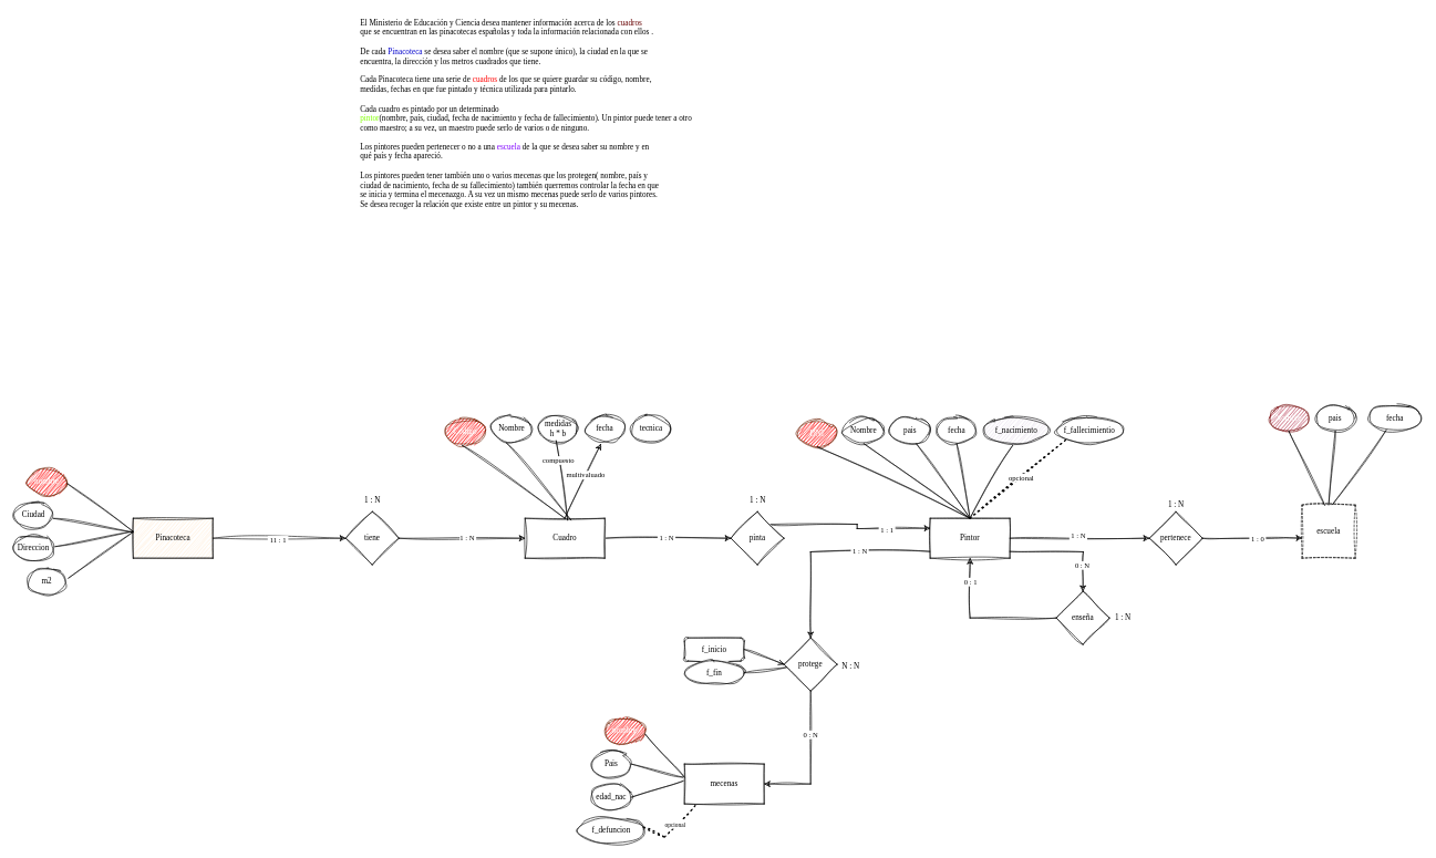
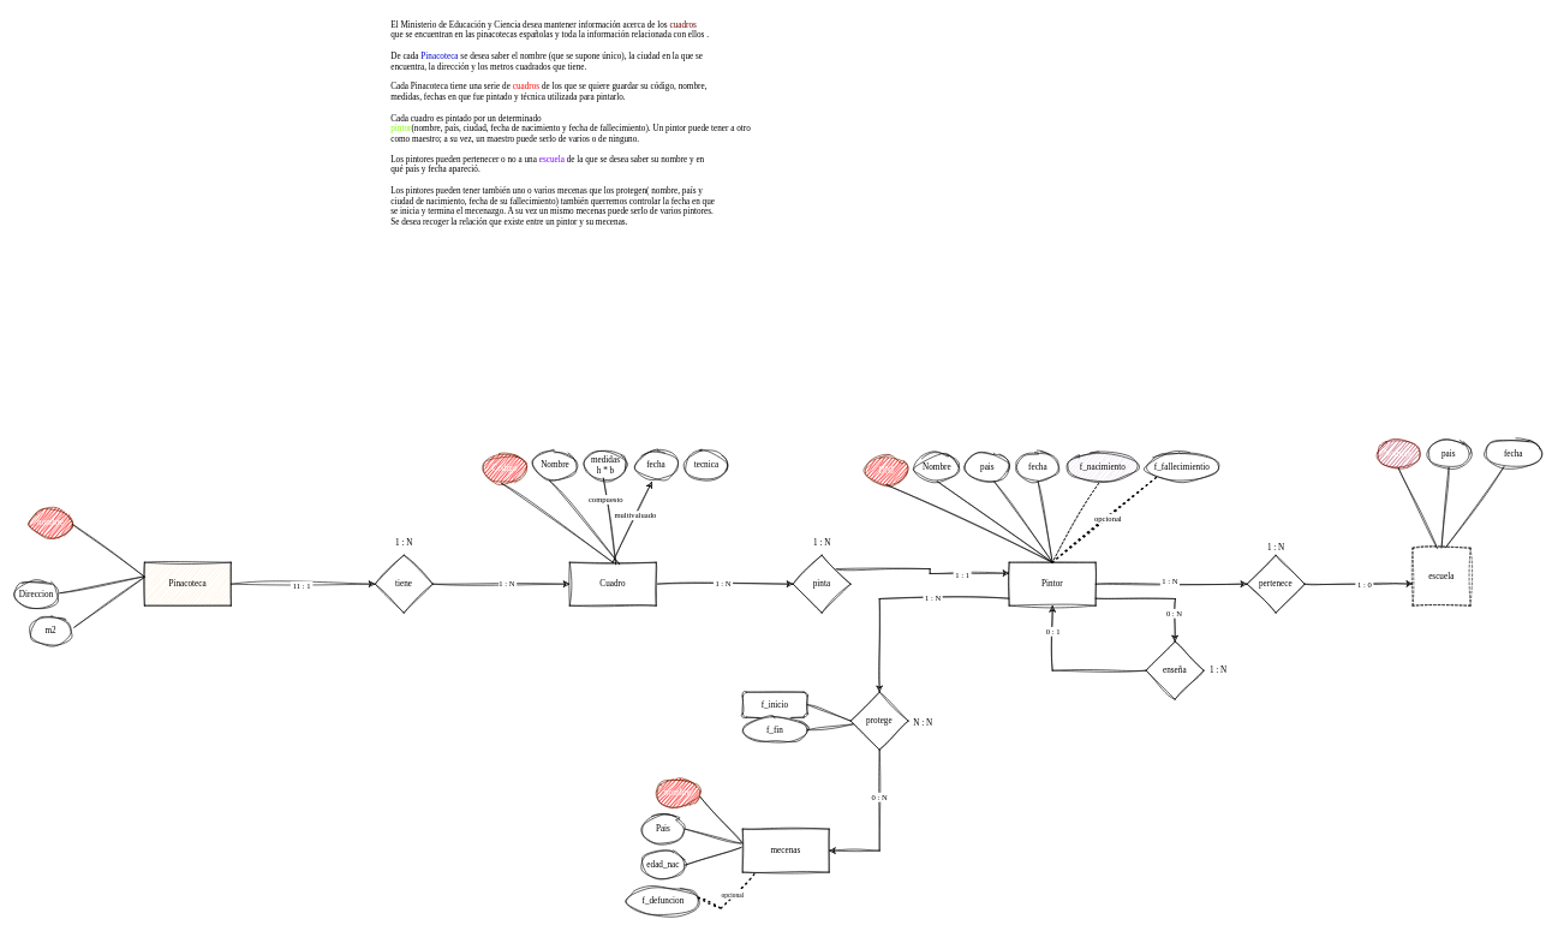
- <mxCell id="43" value="" style="endArrow=none;html=1;rounded=0;sketch=1;hachureGap=4;jiggle=2;curveFitting=1;fontFamily=Architects Daughter;fontSource=https%3A%2F%2Ffonts.googleapis.com%2Fcss%3Ffamily%3DArchitects%2BDaughter;exitX=0.442;exitY=1.071;exitDx=0;exitDy=0;entryX=0.5;entryY=0;entryDx=0;entryDy=0;exitPerimeter=0;" parent="1" source="37" target="32" edge="1"><mxGeometry width="50" height="50" relative="1" as="geometry"><mxPoint x="1500" y="715" as="sourcePoint" /><mxPoint x="1530" y="821" as="targetPoint" /></mxGeometry></mxCell>
+ <mxCell id="43" value="" style="endArrow=none;html=1;rounded=0;sketch=1;hachureGap=4;jiggle=2;curveFitting=1;fontFamily=Architects Daughter;fontSource=https%3A%2F%2Ffonts.googleapis.com%2Fcss%3Ffamily%3DArchitects%2BDaughter;exitX=0.442;exitY=1.071;exitDx=0;exitDy=0;entryX=0.5;entryY=0;entryDx=0;entryDy=0;exitPerimeter=0;dashed=1;" parent="1" source="37" target="32" edge="1"><mxGeometry width="50" height="50" relative="1" as="geometry"><mxPoint x="1500" y="715" as="sourcePoint" /><mxPoint x="1530" y="821" as="targetPoint" /></mxGeometry></mxCell>
- <mxCell id="8" value="Ciudad" style="ellipse;whiteSpace=wrap;html=1;sketch=1;hachureGap=4;jiggle=2;curveFitting=1;fontFamily=Architects Daughter;fontSource=https%3A%2F%2Ffonts.googleapis.com%2Fcss%3Ffamily%3DArchitects%2BDaughter;" parent="1" vertex="1"><mxGeometry x="20" y="755" width="60" height="40" as="geometry" /></mxCell>
- <mxCell id="9" value="" style="endArrow=none;html=1;rounded=0;sketch=1;hachureGap=4;jiggle=2;curveFitting=1;fontFamily=Architects Daughter;fontSource=https%3A%2F%2Ffonts.googleapis.com%2Fcss%3Ffamily%3DArchitects%2BDaughter;exitX=0.995;exitY=0.628;exitDx=0;exitDy=0;exitPerimeter=0;entryX=-0.005;entryY=0.35;entryDx=0;entryDy=0;entryPerimeter=0;" parent="1" source="8" target="4" edge="1"><mxGeometry width="50" height="50" relative="1" as="geometry"><mxPoint x="150" y="790" as="sourcePoint" /><mxPoint x="210" y="770" as="targetPoint" /></mxGeometry></mxCell>
- <mxCell id="87" value="" style="endArrow=open;html=1;rounded=0;sketch=1;hachureGap=4;jiggle=2;curveFitting=1;fontFamily=Architects Daughter;fontSource=https%3A%2F%2Ffonts.googleapis.com%2Fcss%3Ffamily%3DArchitects%2BDaughter;entryX=0;entryY=0.5;entryDx=0;entryDy=0;exitX=1;exitY=0.5;exitDx=0;exitDy=0;" parent="1" source="86" target="80" edge="1"><mxGeometry width="50" height="50" relative="1" as="geometry"><mxPoint x="1100" y="1060" as="sourcePoint" /><mxPoint x="1150" y="1010" as="targetPoint" /></mxGeometry></mxCell>
+ <mxCell id="87" value="" style="endArrow=none;html=1;rounded=0;sketch=1;hachureGap=4;jiggle=2;curveFitting=1;fontFamily=Architects Daughter;fontSource=https%3A%2F%2Ffonts.googleapis.com%2Fcss%3Ffamily%3DArchitects%2BDaughter;entryX=0;entryY=0.5;entryDx=0;entryDy=0;exitX=1;exitY=0.5;exitDx=0;exitDy=0;" parent="1" source="86" target="80" edge="1"><mxGeometry width="50" height="50" relative="1" as="geometry"><mxPoint x="1100" y="1060" as="sourcePoint" /><mxPoint x="1150" y="1010" as="targetPoint" /></mxGeometry></mxCell>
